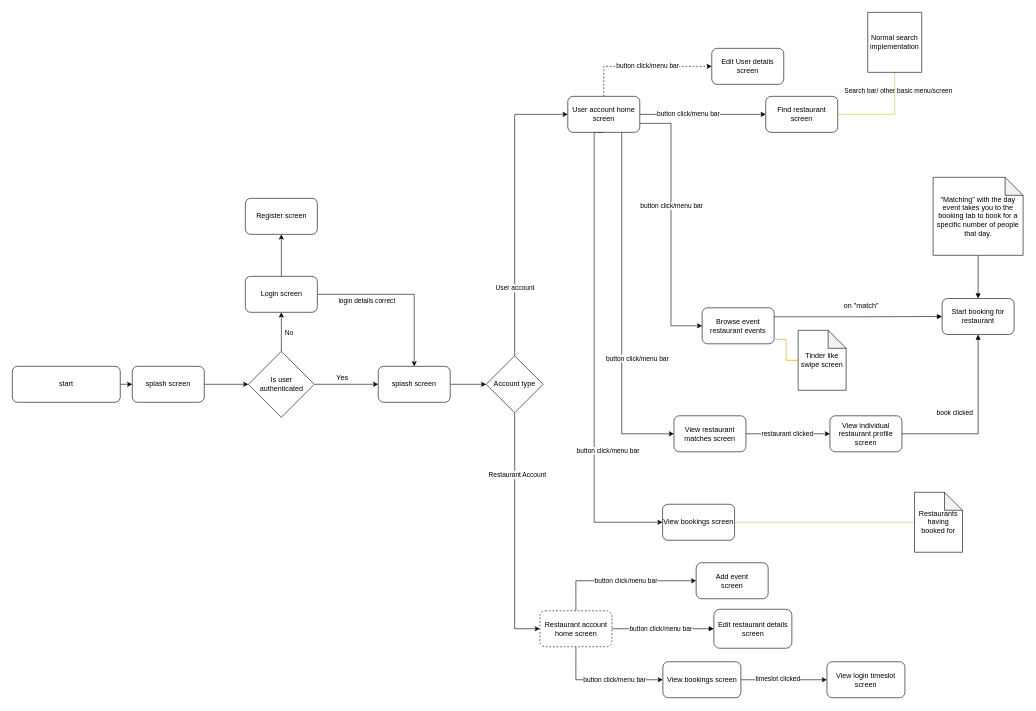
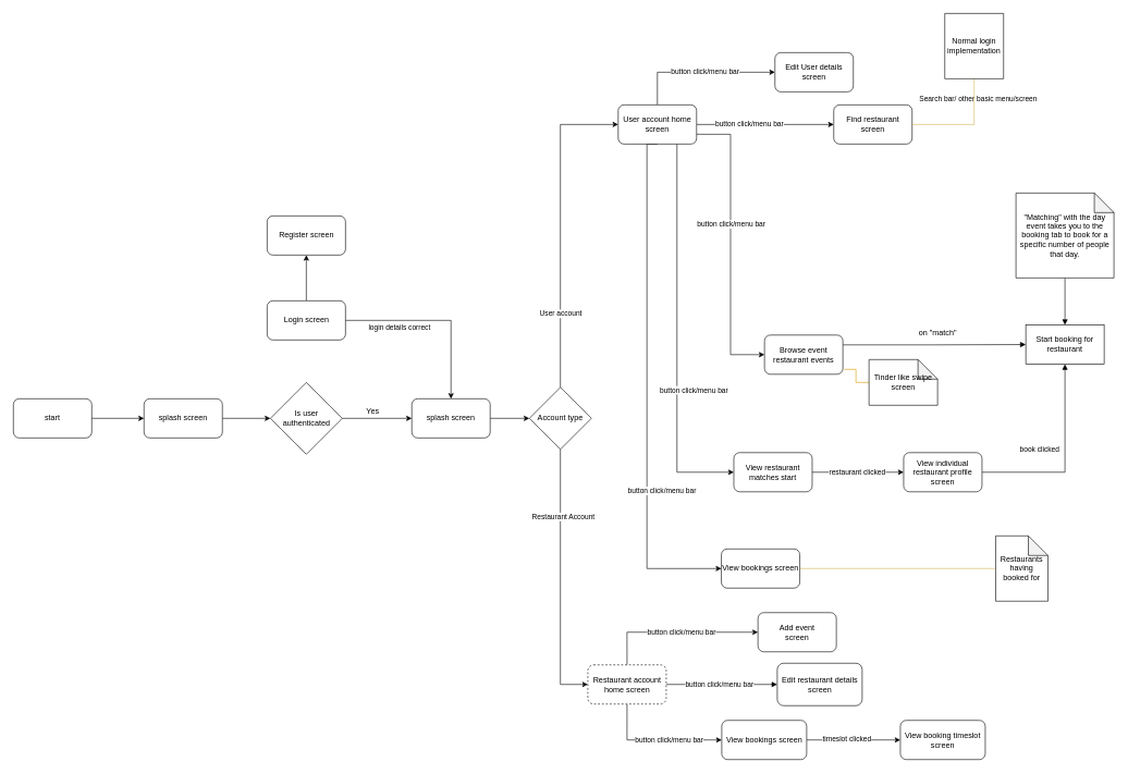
- <mxCell id="62" value="Normal search implementation" style="shape=note;whiteSpace=wrap;html=1;backgroundOutline=1;darkOpacity=0.05;size=0;" parent="1" vertex="1"><mxGeometry x="1446" y="20" width="90" height="100" as="geometry" /></mxCell>
+ <mxCell id="62" value="Normal login implementation" style="shape=note;whiteSpace=wrap;html=1;backgroundOutline=1;darkOpacity=0.05;size=0;" parent="1" vertex="1"><mxGeometry x="1446" y="20" width="90" height="100" as="geometry" /></mxCell>
- <mxCell id="27" style="edgeStyle=orthogonalEdgeStyle;rounded=0;orthogonalLoop=1;jettySize=auto;html=1;exitX=0.5;exitY=0;exitDx=0;exitDy=0;entryX=0;entryY=0.5;entryDx=0;entryDy=0;dashed=1;" parent="1" source="38" target="46" edge="1"><mxGeometry relative="1" as="geometry" /></mxCell>
+ <mxCell id="27" style="edgeStyle=orthogonalEdgeStyle;rounded=0;orthogonalLoop=1;jettySize=auto;html=1;exitX=0.5;exitY=0;exitDx=0;exitDy=0;entryX=0;entryY=0.5;entryDx=0;entryDy=0;" parent="1" source="38" target="46" edge="1"><mxGeometry relative="1" as="geometry" /></mxCell>
- <mxCell id="64" value="Start booking for restaurant" style="rounded=1;whiteSpace=wrap;html=1;" parent="1" vertex="1"><mxGeometry x="1570" y="497" width="120" height="60" as="geometry" /></mxCell>
+ <mxCell id="64" value="Start booking for restaurant" style="whiteSpace=wrap;html=1;rounded=0;" parent="1" vertex="1"><mxGeometry x="1570" y="497" width="120" height="60" as="geometry" /></mxCell>
- <mxCell id="6" value="No" style="edgeStyle=orthogonalEdgeStyle;rounded=0;orthogonalLoop=1;jettySize=auto;html=1;exitX=0.5;exitY=0;exitDx=0;exitDy=0;entryX=0.5;entryY=1;entryDx=0;entryDy=0;" parent="1" source="8" target="12" edge="1"><mxGeometry x="-0.091" y="-12" relative="1" as="geometry"><mxPoint as="offset" /></mxGeometry></mxCell>
- <mxCell id="58" value="Tinder like swipe screen" style="shape=note;whiteSpace=wrap;html=1;backgroundOutline=1;darkOpacity=0.05;" parent="1" vertex="1"><mxGeometry x="1330" y="550" width="80" height="100" as="geometry" /></mxCell>
+ <mxCell id="58" value="Tinder like swipe screen" style="shape=note;whiteSpace=wrap;html=1;backgroundOutline=1;darkOpacity=0.05;" parent="1" vertex="1"><mxGeometry x="1330" y="550" width="105" height="70" as="geometry" /></mxCell>
- <mxCell id="3" value="start" style="rounded=1;whiteSpace=wrap;html=1;" parent="1" vertex="1"><mxGeometry x="20" y="610" width="180" height="60" as="geometry" /></mxCell>
+ <mxCell id="3" value="start" style="rounded=1;whiteSpace=wrap;html=1;" parent="1" vertex="1"><mxGeometry x="20" y="610" width="120" height="60" as="geometry" /></mxCell>
- <mxCell id="51" value="View restaurant matches screen" style="rounded=1;whiteSpace=wrap;html=1;" parent="1" vertex="1"><mxGeometry x="1123" y="692.5" width="120" height="60" as="geometry" /></mxCell>
+ <mxCell id="51" value="View restaurant matches start" style="rounded=1;whiteSpace=wrap;html=1;" parent="1" vertex="1"><mxGeometry x="1123" y="692.5" width="120" height="60" as="geometry" /></mxCell>
- <mxCell id="56" value="View login timeslot screen" style="rounded=1;whiteSpace=wrap;html=1;" parent="1" vertex="1"><mxGeometry x="1378" y="1102.5" width="130" height="60" as="geometry" /></mxCell>
+ <mxCell id="56" value="View booking timeslot screen" style="rounded=1;whiteSpace=wrap;html=1;" parent="1" vertex="1"><mxGeometry x="1378" y="1102.5" width="130" height="60" as="geometry" /></mxCell>
